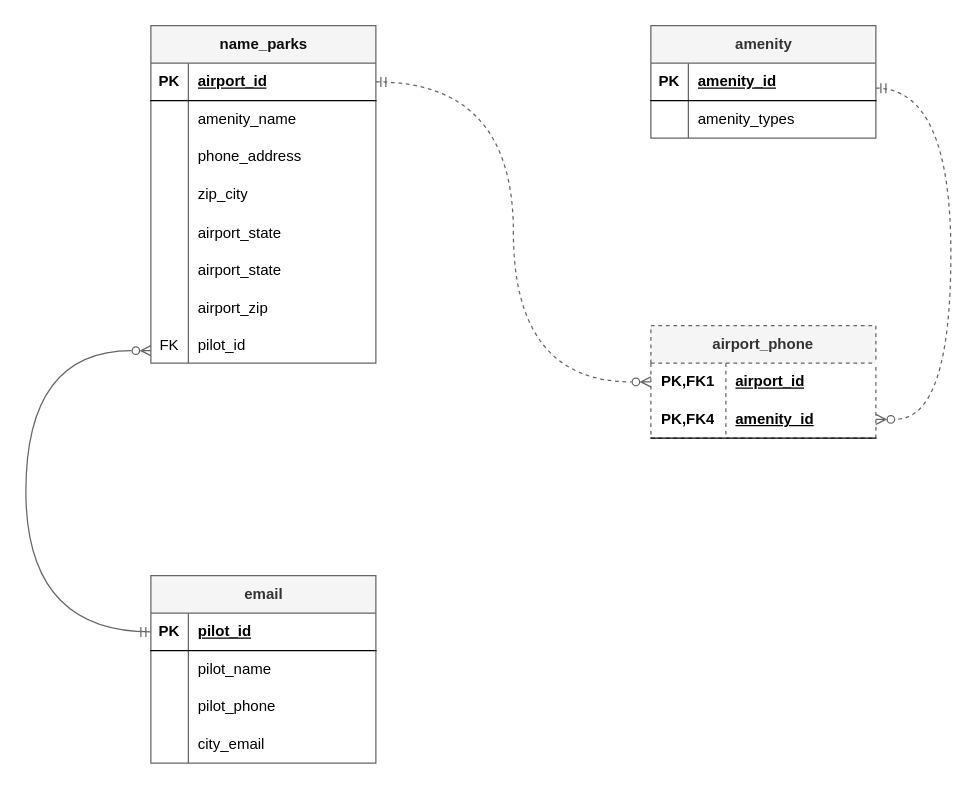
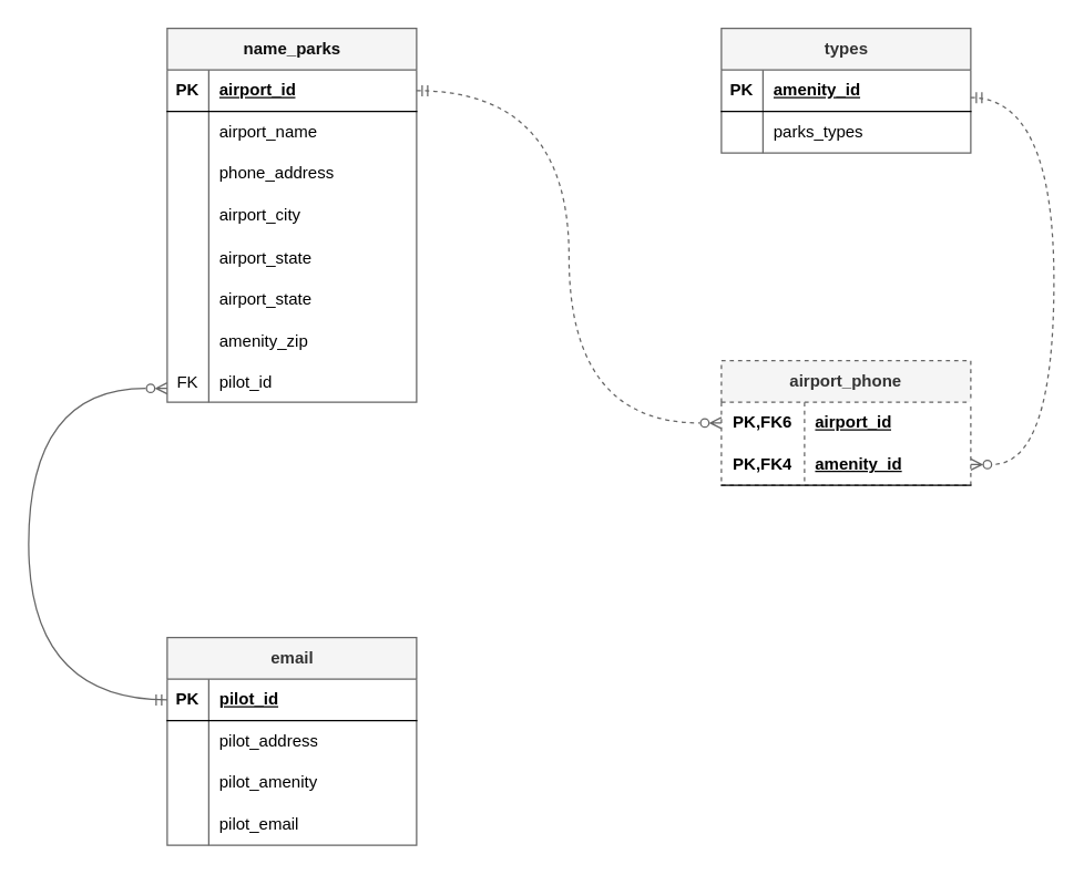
- <mxCell id="27" value="amenity" style="shape=table;startSize=30;container=1;collapsible=1;childLayout=tableLayout;fixedRows=1;rowLines=0;fontStyle=1;align=center;resizeLast=1;html=1;fillColor=#f5f5f5;fontColor=#333333;strokeColor=#666666;" parent="1" vertex="1"><mxGeometry x="520" y="20" width="180" height="90" as="geometry" /></mxCell>
+ <mxCell id="27" value="types" style="shape=table;startSize=30;container=1;collapsible=1;childLayout=tableLayout;fixedRows=1;rowLines=0;fontStyle=1;align=center;resizeLast=1;html=1;fillColor=#f5f5f5;fontColor=#333333;strokeColor=#666666;" parent="1" vertex="1"><mxGeometry x="520" y="20" width="180" height="90" as="geometry" /></mxCell>
- <mxCell id="8" value="amenity_name" style="shape=partialRectangle;connectable=0;fillColor=none;top=0;left=0;bottom=0;right=0;align=left;spacingLeft=6;overflow=hidden;whiteSpace=wrap;html=1;" parent="6" vertex="1"><mxGeometry x="30" width="150" height="30" as="geometry"><mxRectangle width="150" height="30" as="alternateBounds" /></mxGeometry></mxCell>
+ <mxCell id="8" value="airport_name" style="shape=partialRectangle;connectable=0;fillColor=none;top=0;left=0;bottom=0;right=0;align=left;spacingLeft=6;overflow=hidden;whiteSpace=wrap;html=1;" parent="6" vertex="1"><mxGeometry x="30" width="150" height="30" as="geometry"><mxRectangle width="150" height="30" as="alternateBounds" /></mxGeometry></mxCell>
- <mxCell id="33" value="amenity_types" style="shape=partialRectangle;connectable=0;fillColor=none;top=0;left=0;bottom=0;right=0;align=left;spacingLeft=6;overflow=hidden;whiteSpace=wrap;html=1;" parent="31" vertex="1"><mxGeometry x="30" width="150" height="30" as="geometry"><mxRectangle width="150" height="30" as="alternateBounds" /></mxGeometry></mxCell>
+ <mxCell id="33" value="parks_types" style="shape=partialRectangle;connectable=0;fillColor=none;top=0;left=0;bottom=0;right=0;align=left;spacingLeft=6;overflow=hidden;whiteSpace=wrap;html=1;" parent="31" vertex="1"><mxGeometry x="30" width="150" height="30" as="geometry"><mxRectangle width="150" height="30" as="alternateBounds" /></mxGeometry></mxCell>
- <mxCell id="14" value="zip_city" style="shape=partialRectangle;connectable=0;fillColor=none;top=0;left=0;bottom=0;right=0;align=left;spacingLeft=6;overflow=hidden;whiteSpace=wrap;html=1;" parent="12" vertex="1"><mxGeometry x="30" width="150" height="30" as="geometry"><mxRectangle width="150" height="30" as="alternateBounds" /></mxGeometry></mxCell>
+ <mxCell id="14" value="airport_city" style="shape=partialRectangle;connectable=0;fillColor=none;top=0;left=0;bottom=0;right=0;align=left;spacingLeft=6;overflow=hidden;whiteSpace=wrap;html=1;" parent="12" vertex="1"><mxGeometry x="30" width="150" height="30" as="geometry"><mxRectangle width="150" height="30" as="alternateBounds" /></mxGeometry></mxCell>
- <mxCell id="23" value="airport_zip" style="shape=partialRectangle;connectable=0;fillColor=none;top=0;left=0;bottom=0;right=0;align=left;spacingLeft=6;overflow=hidden;" parent="21" vertex="1"><mxGeometry x="30" width="150" height="30" as="geometry"><mxRectangle width="150" height="30" as="alternateBounds" /></mxGeometry></mxCell>
+ <mxCell id="23" value="amenity_zip" style="shape=partialRectangle;connectable=0;fillColor=none;top=0;left=0;bottom=0;right=0;align=left;spacingLeft=6;overflow=hidden;" parent="21" vertex="1"><mxGeometry x="30" width="150" height="30" as="geometry"><mxRectangle width="150" height="30" as="alternateBounds" /></mxGeometry></mxCell>
- <mxCell id="36" value="PK,FK1" style="shape=partialRectangle;connectable=0;fillColor=none;top=0;left=0;bottom=0;right=0;fontStyle=1;overflow=hidden;html=1;whiteSpace=wrap;" parent="35" vertex="1"><mxGeometry width="60" height="30" as="geometry"><mxRectangle width="60" height="30" as="alternateBounds" /></mxGeometry></mxCell>
+ <mxCell id="36" value="PK,FK6" style="shape=partialRectangle;connectable=0;fillColor=none;top=0;left=0;bottom=0;right=0;fontStyle=1;overflow=hidden;html=1;whiteSpace=wrap;" parent="35" vertex="1"><mxGeometry width="60" height="30" as="geometry"><mxRectangle width="60" height="30" as="alternateBounds" /></mxGeometry></mxCell>
- <mxCell id="47" value="pilot_name" style="shape=partialRectangle;connectable=0;fillColor=none;top=0;left=0;bottom=0;right=0;align=left;spacingLeft=6;overflow=hidden;whiteSpace=wrap;html=1;" parent="45" vertex="1"><mxGeometry x="30" width="150" height="30" as="geometry"><mxRectangle width="150" height="30" as="alternateBounds" /></mxGeometry></mxCell>
+ <mxCell id="47" value="pilot_address" style="shape=partialRectangle;connectable=0;fillColor=none;top=0;left=0;bottom=0;right=0;align=left;spacingLeft=6;overflow=hidden;whiteSpace=wrap;html=1;" parent="45" vertex="1"><mxGeometry x="30" width="150" height="30" as="geometry"><mxRectangle width="150" height="30" as="alternateBounds" /></mxGeometry></mxCell>
- <mxCell id="50" value="pilot_phone" style="shape=partialRectangle;connectable=0;fillColor=none;top=0;left=0;bottom=0;right=0;align=left;spacingLeft=6;overflow=hidden;whiteSpace=wrap;html=1;" parent="48" vertex="1"><mxGeometry x="30" width="150" height="30" as="geometry"><mxRectangle width="150" height="30" as="alternateBounds" /></mxGeometry></mxCell>
+ <mxCell id="50" value="pilot_amenity" style="shape=partialRectangle;connectable=0;fillColor=none;top=0;left=0;bottom=0;right=0;align=left;spacingLeft=6;overflow=hidden;whiteSpace=wrap;html=1;" parent="48" vertex="1"><mxGeometry x="30" width="150" height="30" as="geometry"><mxRectangle width="150" height="30" as="alternateBounds" /></mxGeometry></mxCell>
- <mxCell id="53" value="city_email" style="shape=partialRectangle;connectable=0;fillColor=none;top=0;left=0;bottom=0;right=0;align=left;spacingLeft=6;overflow=hidden;whiteSpace=wrap;html=1;" parent="51" vertex="1"><mxGeometry x="30" width="150" height="30" as="geometry"><mxRectangle width="150" height="30" as="alternateBounds" /></mxGeometry></mxCell>
+ <mxCell id="53" value="pilot_email" style="shape=partialRectangle;connectable=0;fillColor=none;top=0;left=0;bottom=0;right=0;align=left;spacingLeft=6;overflow=hidden;whiteSpace=wrap;html=1;" parent="51" vertex="1"><mxGeometry x="30" width="150" height="30" as="geometry"><mxRectangle width="150" height="30" as="alternateBounds" /></mxGeometry></mxCell>
